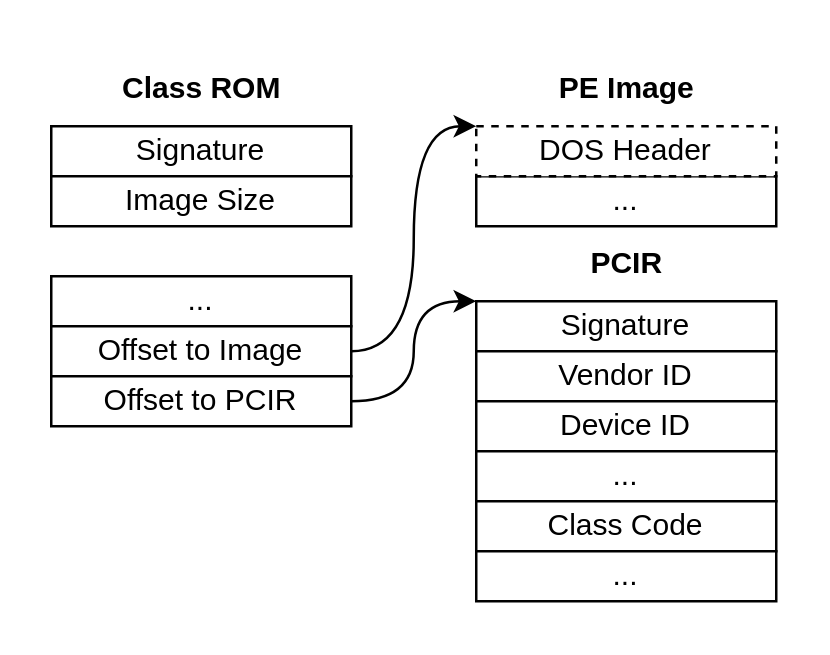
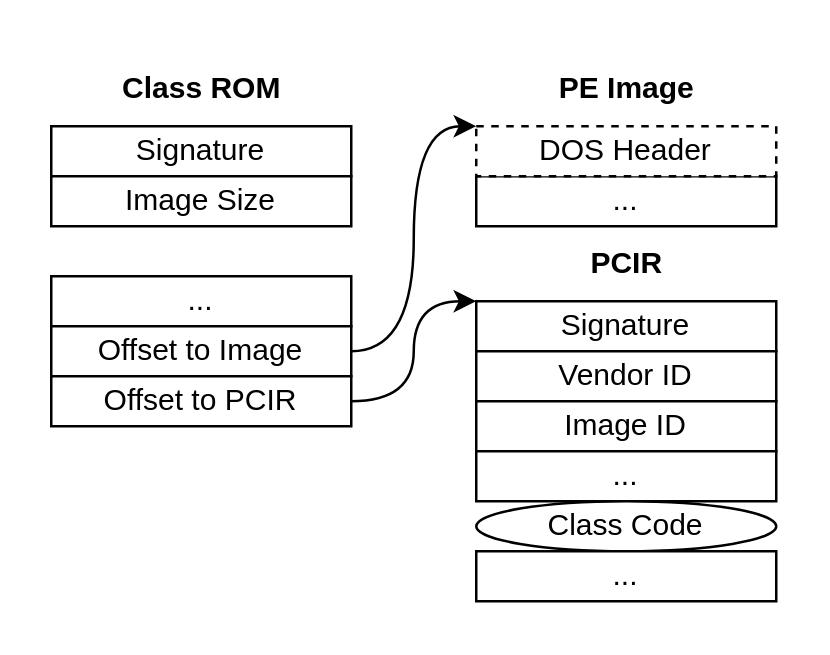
- <mxCell id="13" value="Device ID" style="rounded=0;whiteSpace=wrap;html=1;" vertex="1" parent="9"><mxGeometry y="70" width="120" height="20" as="geometry" /></mxCell>
+ <mxCell id="13" value="Image ID" style="rounded=0;whiteSpace=wrap;html=1;" vertex="1" parent="9"><mxGeometry y="70" width="120" height="20" as="geometry" /></mxCell>
- <mxCell id="15" value="Class Code" style="rounded=0;whiteSpace=wrap;html=1;" vertex="1" parent="9"><mxGeometry y="110" width="120" height="20" as="geometry" /></mxCell>
+ <mxCell id="15" value="Class Code" style="ellipse;whiteSpace=wrap;html=1;" vertex="1" parent="9"><mxGeometry y="110" width="120" height="20" as="geometry" /></mxCell>
